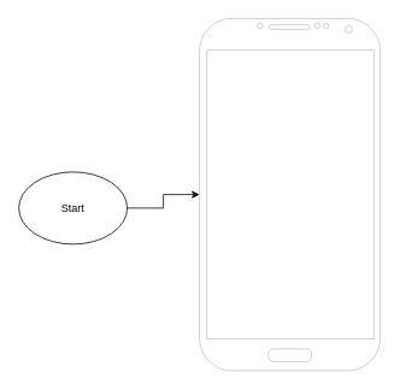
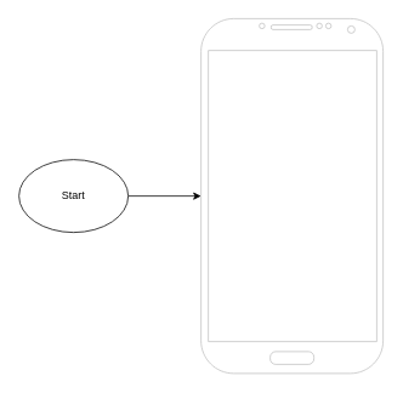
- <mxCell id="3" value="Start" style="ellipse;whiteSpace=wrap;html=1;" vertex="1" parent="1"><mxGeometry x="20" y="190" width="120" height="80" as="geometry" /></mxCell>
+ <mxCell id="3" value="Start" style="ellipse;whiteSpace=wrap;html=1;" vertex="1" parent="1"><mxGeometry x="20" y="175" width="120" height="80" as="geometry" /></mxCell>
